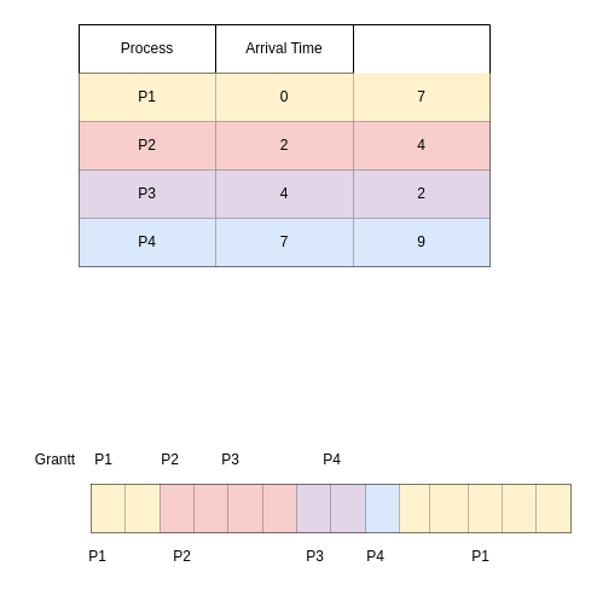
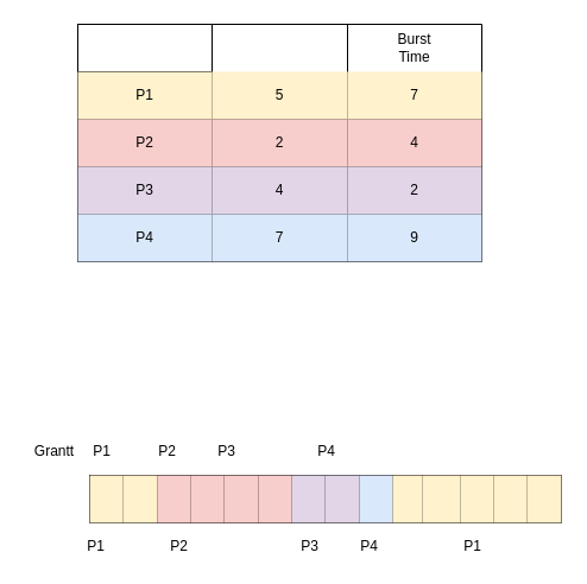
- <mxCell id="4" value="Process" style="shape=partialRectangle;html=1;whiteSpace=wrap;connectable=0;overflow=hidden;fillColor=none;top=0;left=0;bottom=0;right=0;" vertex="1" parent="3"><mxGeometry width="113" height="40" as="geometry" /></mxCell>
- <mxCell id="5" value="Arrival Time" style="shape=partialRectangle;html=1;whiteSpace=wrap;connectable=0;overflow=hidden;fillColor=none;top=0;left=0;bottom=0;right=0;" vertex="1" parent="3"><mxGeometry x="113" width="114" height="40" as="geometry" /></mxCell>
+ <mxCell id="6" value="Burst&lt;br&gt;Time" style="shape=partialRectangle;html=1;whiteSpace=wrap;connectable=0;overflow=hidden;fillColor=none;top=0;left=0;bottom=0;right=0;" vertex="1" parent="3"><mxGeometry x="227" width="113" height="40" as="geometry" /></mxCell>
- <mxCell id="9" value="0" style="shape=partialRectangle;html=1;whiteSpace=wrap;connectable=0;overflow=hidden;fillColor=#fff2cc;top=0;left=0;bottom=0;right=0;strokeColor=#d6b656;" vertex="1" parent="7"><mxGeometry x="113" width="114" height="40" as="geometry" /></mxCell>
+ <mxCell id="9" value="5" style="shape=partialRectangle;html=1;whiteSpace=wrap;connectable=0;overflow=hidden;fillColor=#fff2cc;top=0;left=0;bottom=0;right=0;strokeColor=#d6b656;" vertex="1" parent="7"><mxGeometry x="113" width="114" height="40" as="geometry" /></mxCell>
